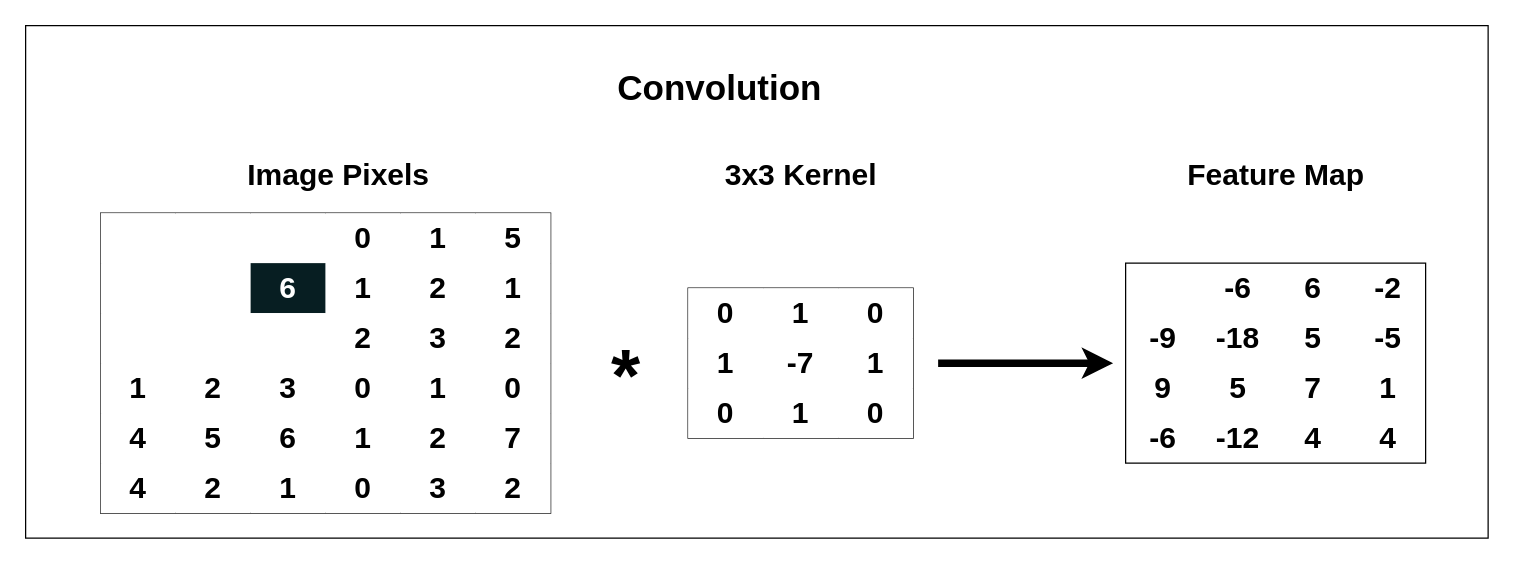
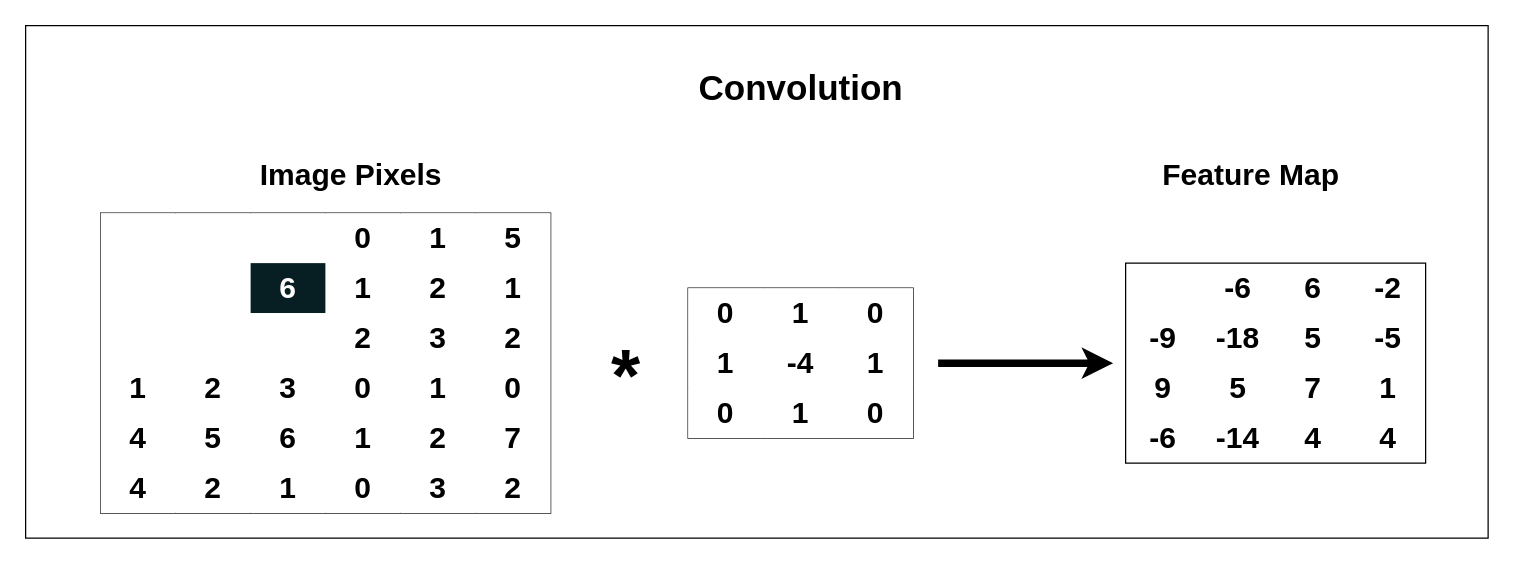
- <mxCell id="85" value="&lt;font style=&quot;font-size: 28px;&quot;&gt;Convolution&lt;/font&gt;" style="text;strokeColor=none;fillColor=none;html=1;fontSize=24;fontStyle=1;verticalAlign=middle;align=center;" vertex="1" parent="1"><mxGeometry x="485" y="50" width="180" height="40" as="geometry" /></mxCell>
+ <mxCell id="85" value="&lt;font style=&quot;font-size: 28px;&quot;&gt;Convolution&lt;/font&gt;" style="text;strokeColor=none;fillColor=none;html=1;fontSize=24;fontStyle=1;verticalAlign=middle;align=center;" vertex="1" parent="1"><mxGeometry x="550" y="50" width="180" height="40" as="geometry" /></mxCell>
- <mxCell id="82" value="Image Pixels" style="text;strokeColor=none;fillColor=none;html=1;fontSize=24;fontStyle=1;verticalAlign=middle;align=center;" vertex="1" parent="1"><mxGeometry x="180" y="120" width="180" height="40" as="geometry" /></mxCell>
+ <mxCell id="82" value="Image Pixels" style="text;strokeColor=none;fillColor=none;html=1;fontSize=24;fontStyle=1;verticalAlign=middle;align=center;" vertex="1" parent="1"><mxGeometry x="190" y="120" width="180" height="40" as="geometry" /></mxCell>
- <mxCell id="80" value="3x3 Kernel" style="text;strokeColor=none;fillColor=none;html=1;fontSize=24;fontStyle=1;verticalAlign=middle;align=center;" vertex="1" parent="1"><mxGeometry x="550" y="120" width="180" height="40" as="geometry" /></mxCell>
- <mxCell id="81" value="Feature Map" style="text;strokeColor=none;fillColor=none;html=1;fontSize=24;fontStyle=1;verticalAlign=middle;align=center;" vertex="1" parent="1"><mxGeometry x="930" y="120" width="180" height="40" as="geometry" /></mxCell>
+ <mxCell id="81" value="Feature Map" style="text;strokeColor=none;fillColor=none;html=1;fontSize=24;fontStyle=1;verticalAlign=middle;align=center;" vertex="1" parent="1"><mxGeometry x="910" y="120" width="180" height="40" as="geometry" /></mxCell>
- <mxCell id="53" value="-7" style="shape=partialRectangle;html=1;whiteSpace=wrap;connectable=0;fillColor=light-dark(#FFFFFF,#071E22);top=0;left=0;bottom=0;right=0;overflow=hidden;fontSize=24;strokeColor=inherit;fontStyle=1" vertex="1" parent="51"><mxGeometry x="60" width="60" height="40" as="geometry"><mxRectangle width="60" height="40" as="alternateBounds" /></mxGeometry></mxCell>
+ <mxCell id="53" value="-4" style="shape=partialRectangle;html=1;whiteSpace=wrap;connectable=0;fillColor=light-dark(#FFFFFF,#071E22);top=0;left=0;bottom=0;right=0;overflow=hidden;fontSize=24;strokeColor=inherit;fontStyle=1" vertex="1" parent="51"><mxGeometry x="60" width="60" height="40" as="geometry"><mxRectangle width="60" height="40" as="alternateBounds" /></mxGeometry></mxCell>
- <mxCell id="77" value="-12" style="shape=partialRectangle;html=1;whiteSpace=wrap;connectable=0;fillColor=none;top=0;left=0;bottom=0;right=0;overflow=hidden;fontSize=24;strokeColor=inherit;fontStyle=1" vertex="1" parent="75"><mxGeometry x="60" width="60" height="40" as="geometry"><mxRectangle width="60" height="40" as="alternateBounds" /></mxGeometry></mxCell>
+ <mxCell id="77" value="-14" style="shape=partialRectangle;html=1;whiteSpace=wrap;connectable=0;fillColor=none;top=0;left=0;bottom=0;right=0;overflow=hidden;fontSize=24;strokeColor=inherit;fontStyle=1" vertex="1" parent="75"><mxGeometry x="60" width="60" height="40" as="geometry"><mxRectangle width="60" height="40" as="alternateBounds" /></mxGeometry></mxCell>
